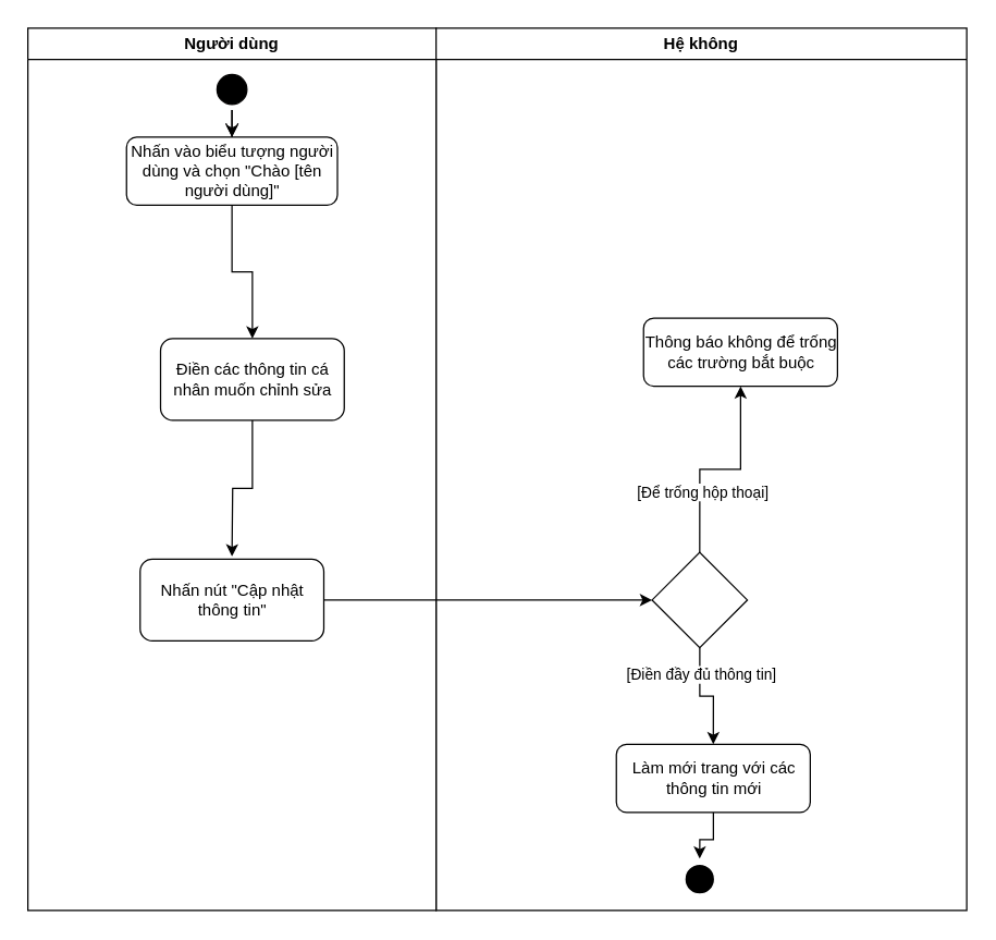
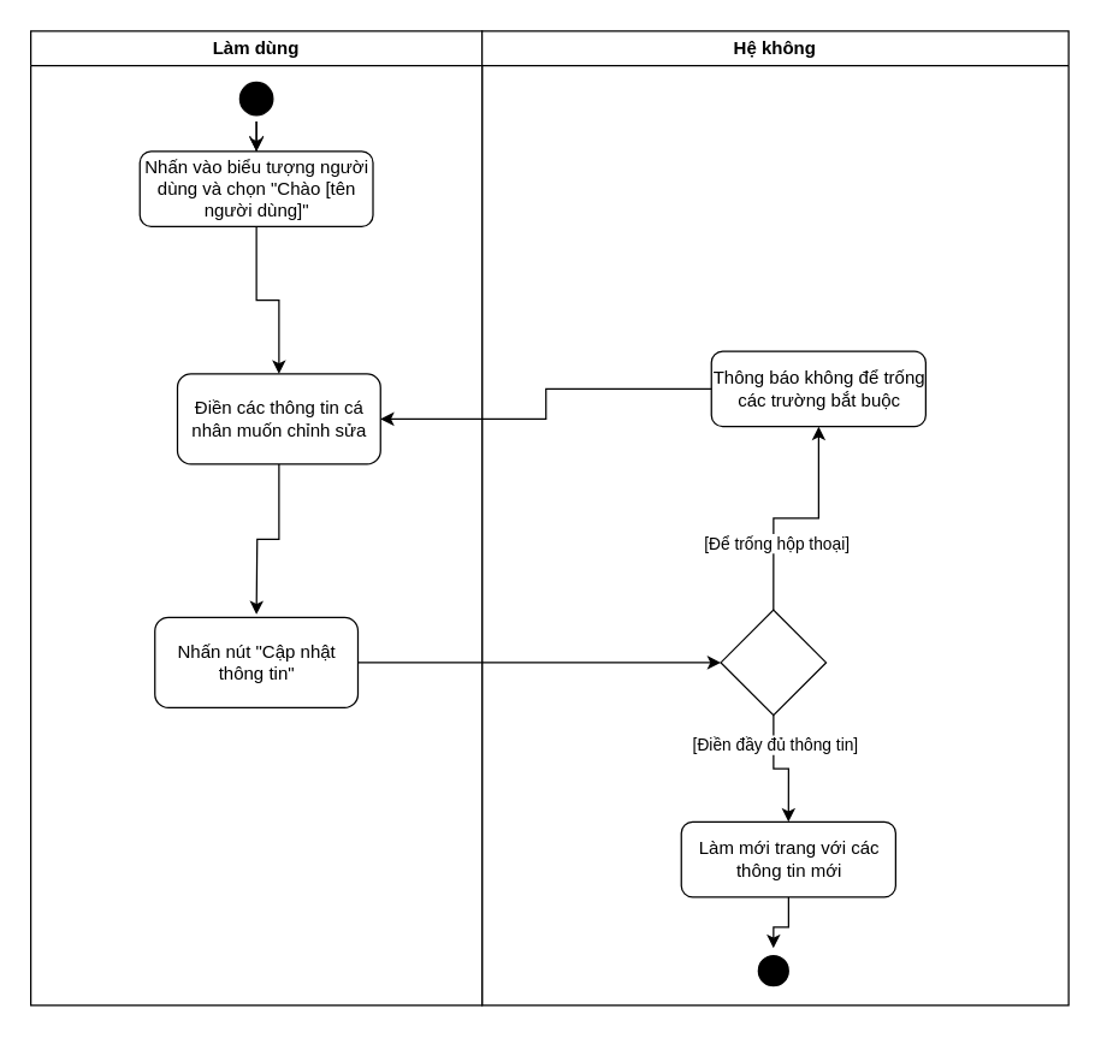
- <mxCell id="2" value="Người dùng" style="swimlane;whiteSpace=wrap;html=1;" parent="1" vertex="1"><mxGeometry x="20" y="20" width="300" height="648" as="geometry" /></mxCell>
+ <mxCell id="2" value="Làm dùng" style="swimlane;whiteSpace=wrap;html=1;" parent="1" vertex="1"><mxGeometry x="20" y="20" width="300" height="648" as="geometry" /></mxCell>
+ <mxCell id="22" style="edgeStyle=orthogonalEdgeStyle;rounded=0;orthogonalLoop=1;jettySize=auto;html=1;entryX=1;entryY=0.5;entryDx=0;entryDy=0;" parent="1" source="13" target="9" edge="1"><mxGeometry relative="1" as="geometry" /></mxCell>
